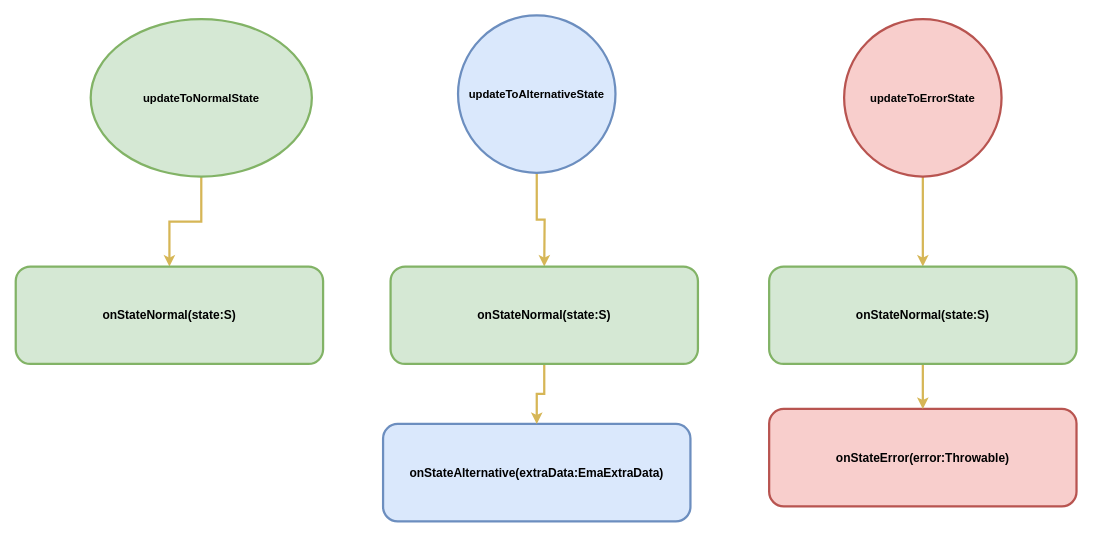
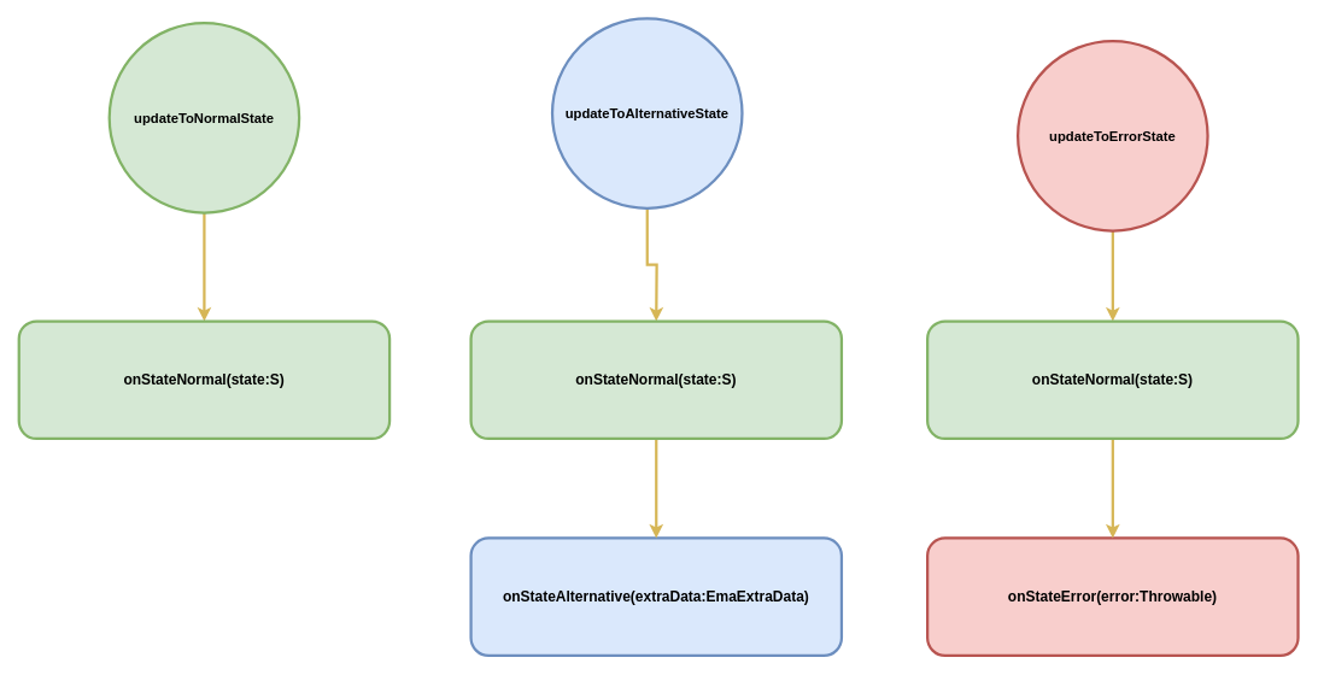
- <mxCell id="3" value="updateToNormalState" style="ellipse;whiteSpace=wrap;html=1;aspect=fixed;fillColor=#d5e8d4;strokeColor=#82B366;strokeWidth=3;fontSize=15;fontStyle=1" vertex="1" parent="1"><mxGeometry x="120" y="25" width="295" height="210" as="geometry" /></mxCell>
+ <mxCell id="3" value="updateToNormalState" style="ellipse;whiteSpace=wrap;html=1;aspect=fixed;fillColor=#d5e8d4;strokeColor=#82B366;strokeWidth=3;fontSize=15;fontStyle=1" vertex="1" parent="1"><mxGeometry x="120" y="25" width="210" height="210" as="geometry" /></mxCell>
- <mxCell id="8" value="updateToErrorState" style="ellipse;whiteSpace=wrap;html=1;aspect=fixed;fillColor=#f8cecc;strokeColor=#b85450;strokeWidth=3;fontSize=15;fontStyle=1" vertex="1" parent="1"><mxGeometry x="1125" y="25" width="210" height="210" as="geometry" /></mxCell>
+ <mxCell id="8" value="updateToErrorState" style="ellipse;whiteSpace=wrap;html=1;aspect=fixed;fillColor=#f8cecc;strokeColor=#b85450;strokeWidth=3;fontSize=15;fontStyle=1" vertex="1" parent="1"><mxGeometry x="1125" y="45" width="210" height="210" as="geometry" /></mxCell>
- <mxCell id="10" value="onStateError(error:Throwable)" style="rounded=1;whiteSpace=wrap;html=1;fillColor=#f8cecc;strokeColor=#b85450;strokeWidth=3;fontSize=16;fontStyle=1" vertex="1" parent="1"><mxGeometry x="1025" y="545" width="410" height="130" as="geometry" /></mxCell>
+ <mxCell id="10" value="onStateError(error:Throwable)" style="rounded=1;whiteSpace=wrap;html=1;fillColor=#f8cecc;strokeColor=#b85450;strokeWidth=3;fontSize=16;fontStyle=1" vertex="1" parent="1"><mxGeometry x="1025" y="595" width="410" height="130" as="geometry" /></mxCell>
- <mxCell id="9" value="onStateAlternative(extraData:EmaExtraData)" style="rounded=1;whiteSpace=wrap;html=1;fillColor=#dae8fc;strokeColor=#6c8ebf;strokeWidth=3;fontSize=16;fontStyle=1" vertex="1" parent="1"><mxGeometry x="510" y="565" width="410" height="130" as="geometry" /></mxCell>
+ <mxCell id="9" value="onStateAlternative(extraData:EmaExtraData)" style="rounded=1;whiteSpace=wrap;html=1;fillColor=#dae8fc;strokeColor=#6c8ebf;strokeWidth=3;fontSize=16;fontStyle=1" vertex="1" parent="1"><mxGeometry x="520" y="595" width="410" height="130" as="geometry" /></mxCell>
